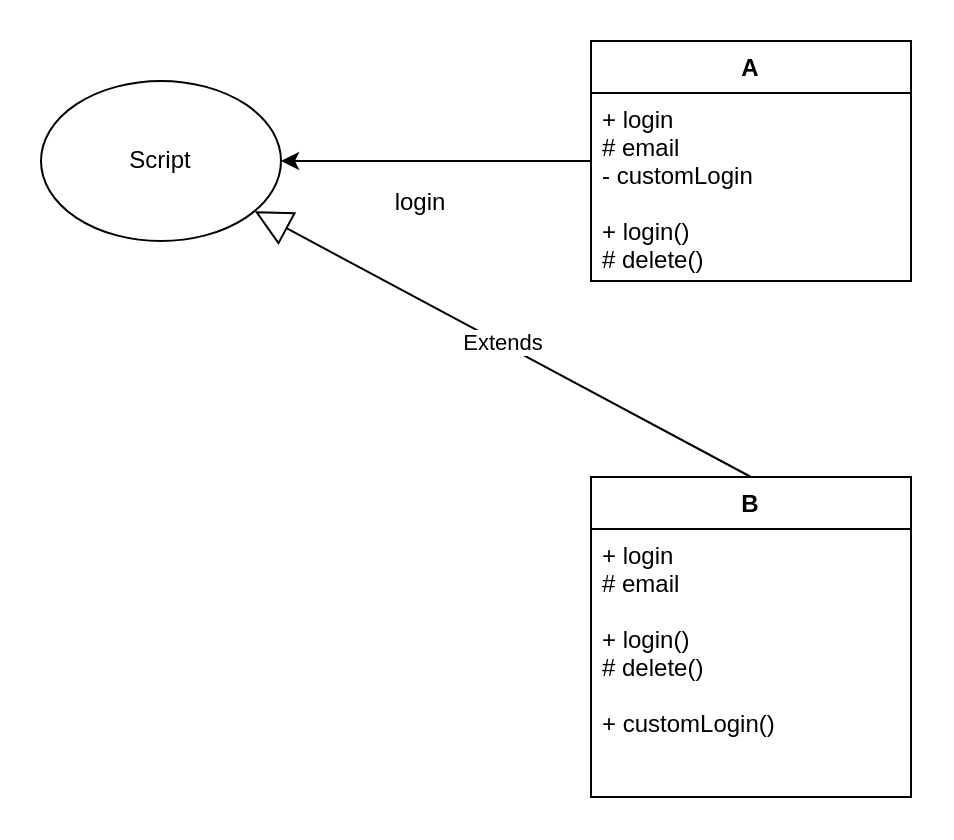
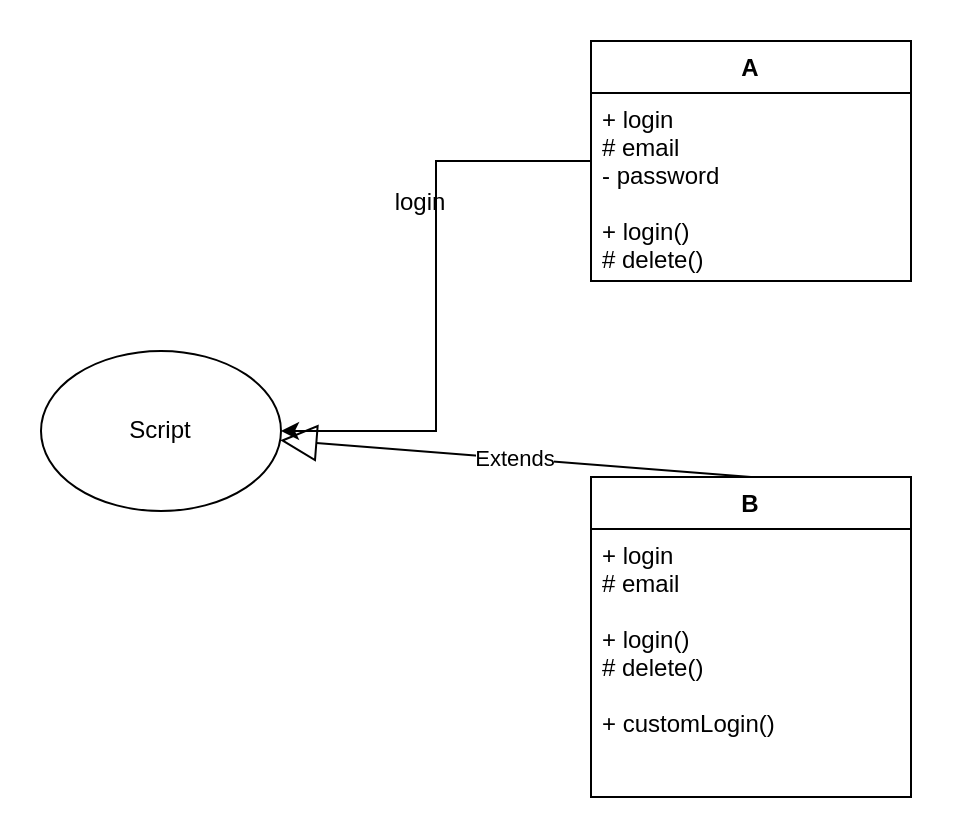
- <mxCell id="4" value="+ login&#10;# email&#10;- customLogin&#10;&#10;+ login()&#10;# delete()&#10;" style="text;strokeColor=none;fillColor=none;align=left;verticalAlign=top;spacingLeft=4;spacingRight=4;overflow=hidden;rotatable=0;points=[[0,0.5],[1,0.5]];portConstraint=eastwest;" vertex="1" parent="3"><mxGeometry y="26" width="160" height="94" as="geometry" /></mxCell>
+ <mxCell id="4" value="+ login&#10;# email&#10;- password&#10;&#10;+ login()&#10;# delete()&#10;" style="text;strokeColor=none;fillColor=none;align=left;verticalAlign=top;spacingLeft=4;spacingRight=4;overflow=hidden;rotatable=0;points=[[0,0.5],[1,0.5]];portConstraint=eastwest;" vertex="1" parent="3"><mxGeometry y="26" width="160" height="94" as="geometry" /></mxCell>
- <mxCell id="7" value="Script" style="ellipse;whiteSpace=wrap;html=1;" vertex="1" parent="1"><mxGeometry x="20" y="40" width="120" height="80" as="geometry" /></mxCell>
+ <mxCell id="7" value="Script" style="ellipse;whiteSpace=wrap;html=1;" vertex="1" parent="1"><mxGeometry x="20" y="175" width="120" height="80" as="geometry" /></mxCell>
